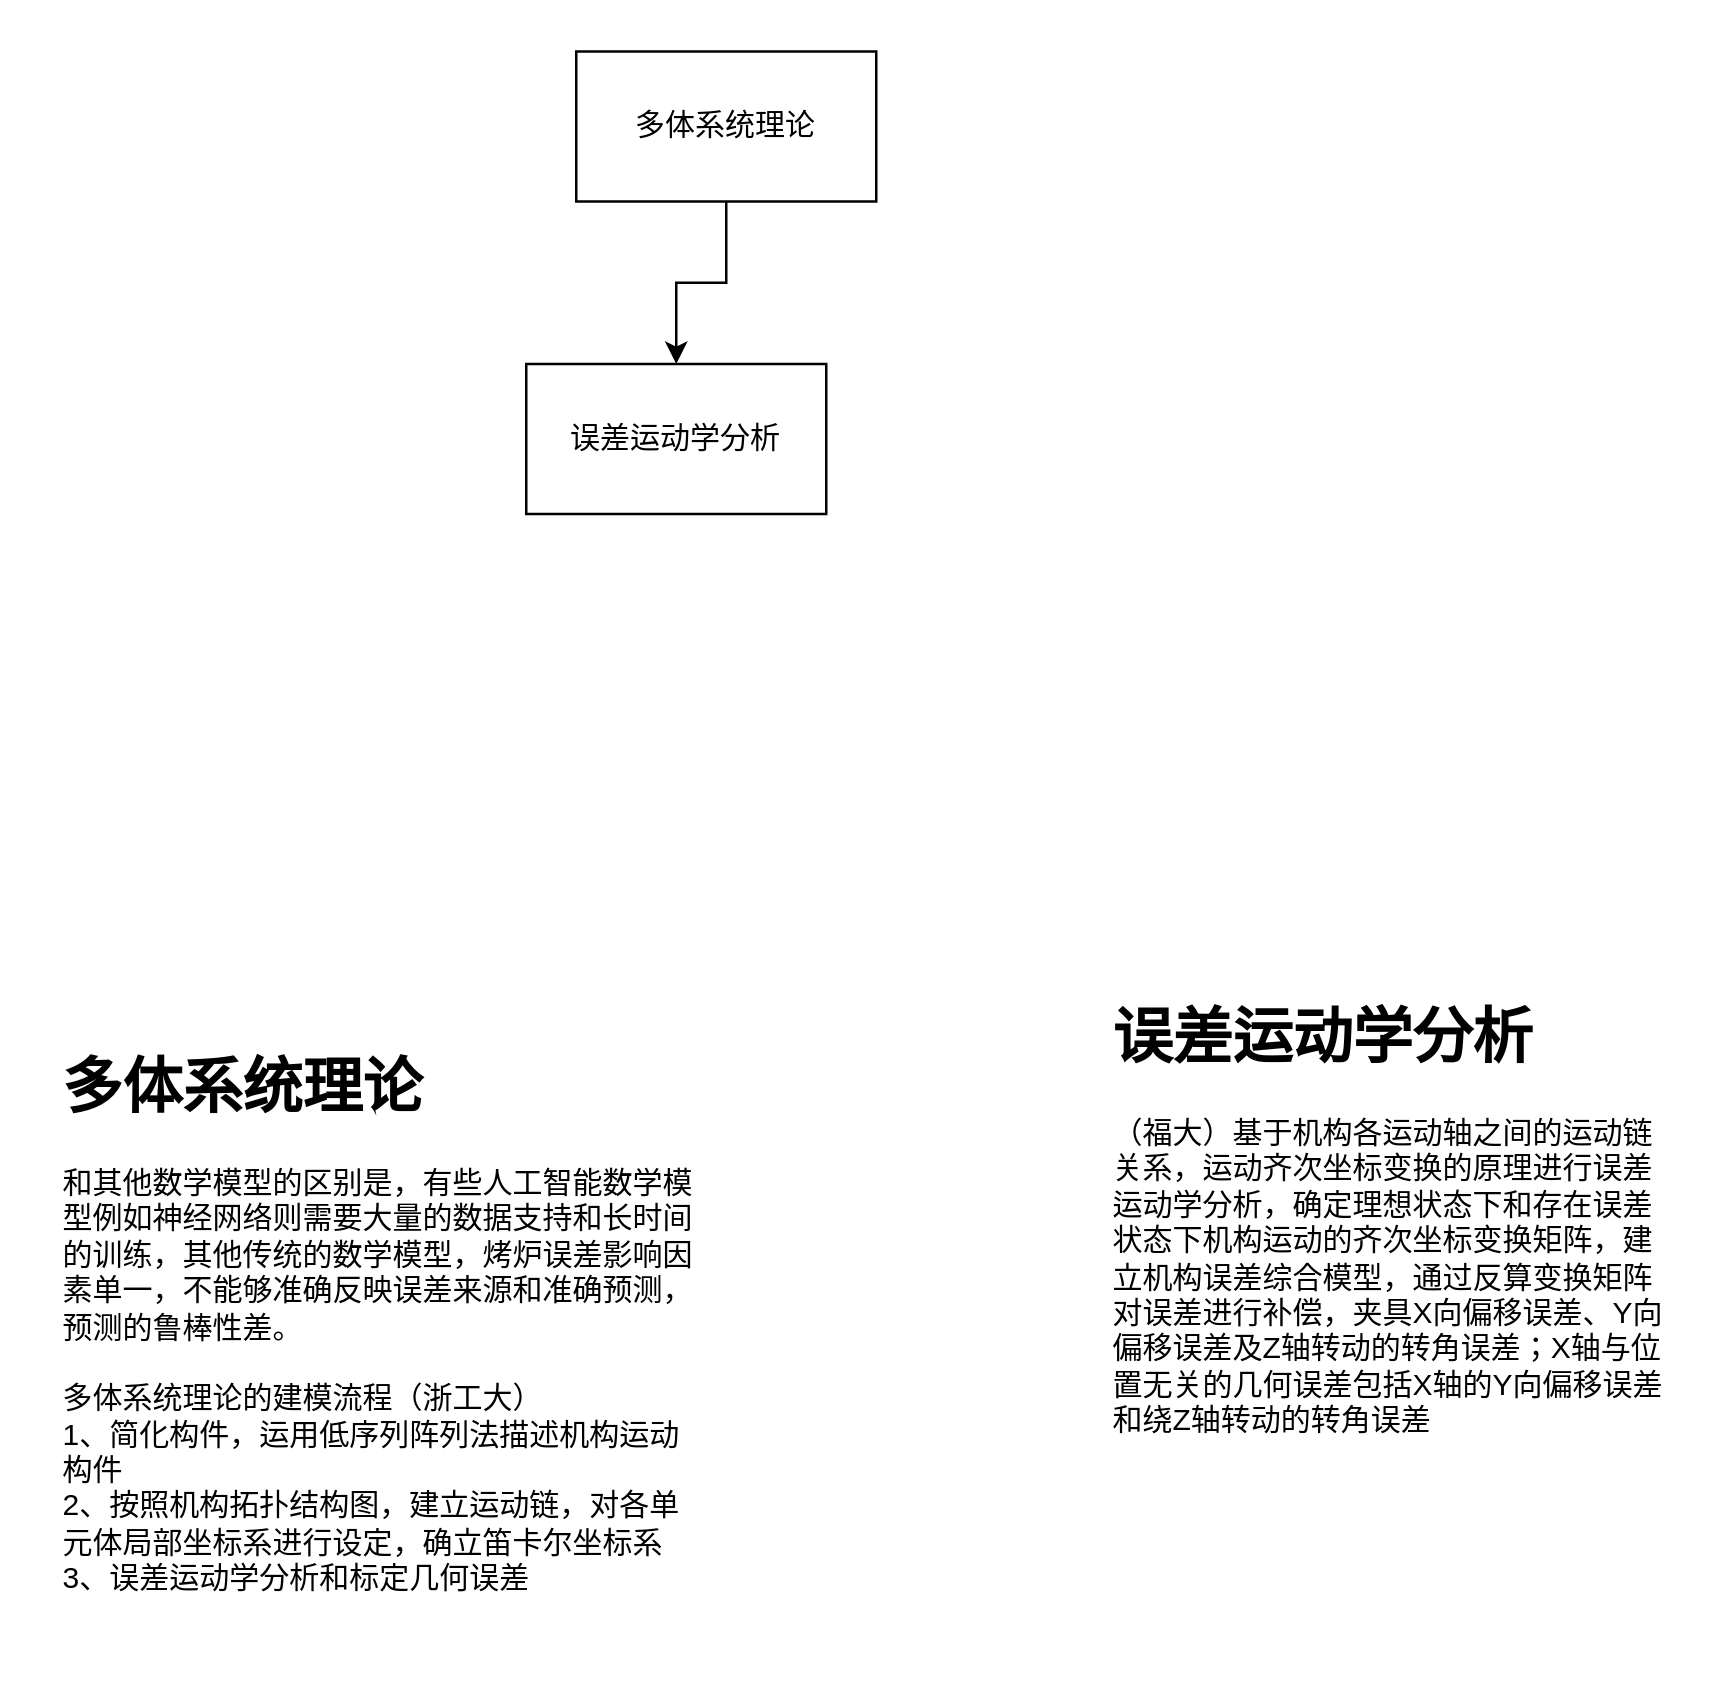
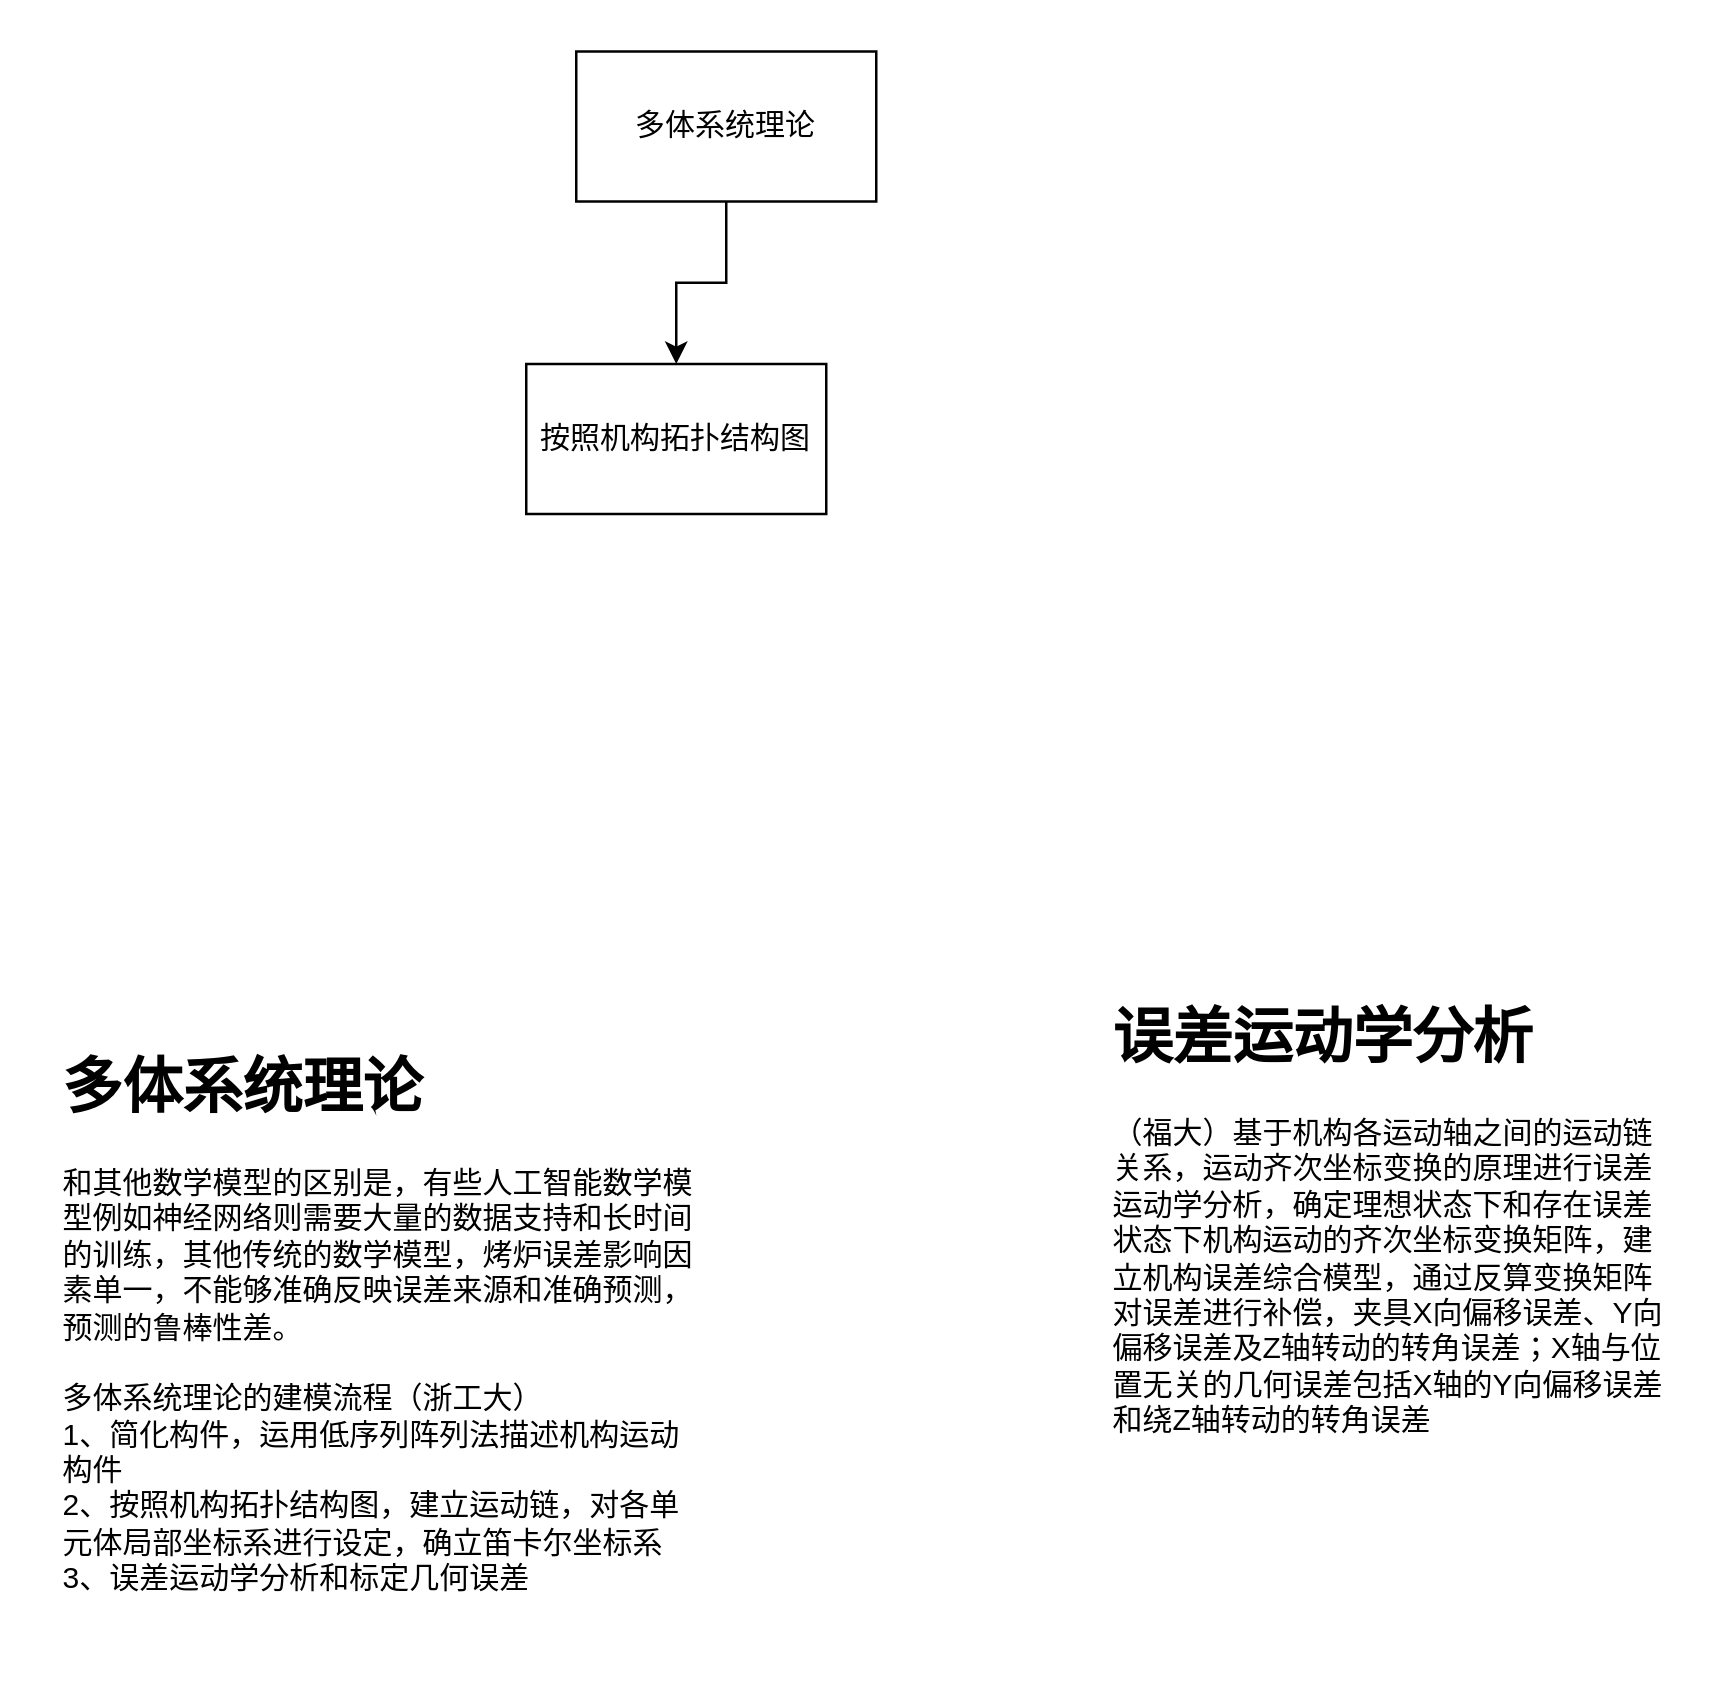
- <mxCell id="4" value="误差运动学分析" style="rounded=0;whiteSpace=wrap;html=1;" vertex="1" parent="1"><mxGeometry x="210" y="145" width="120" height="60" as="geometry" /></mxCell>
+ <mxCell id="4" value="按照机构拓扑结构图" style="rounded=0;whiteSpace=wrap;html=1;" vertex="1" parent="1"><mxGeometry x="210" y="145" width="120" height="60" as="geometry" /></mxCell>
